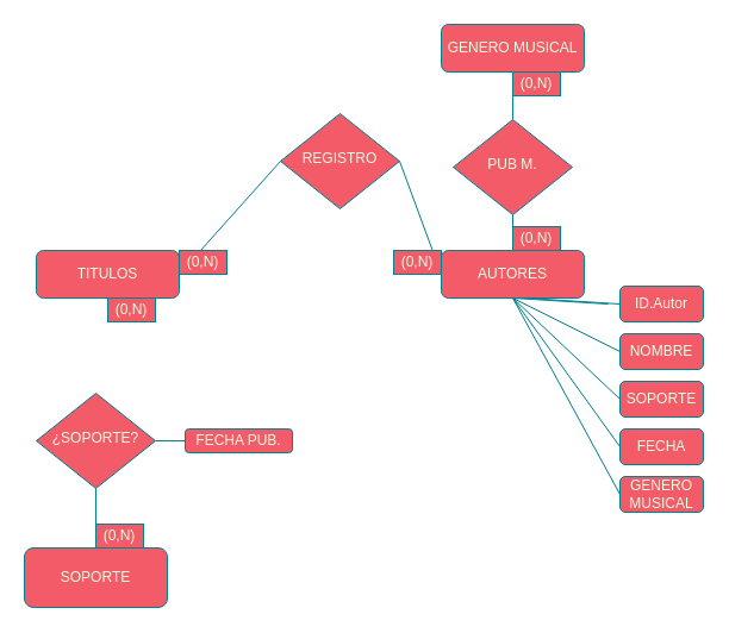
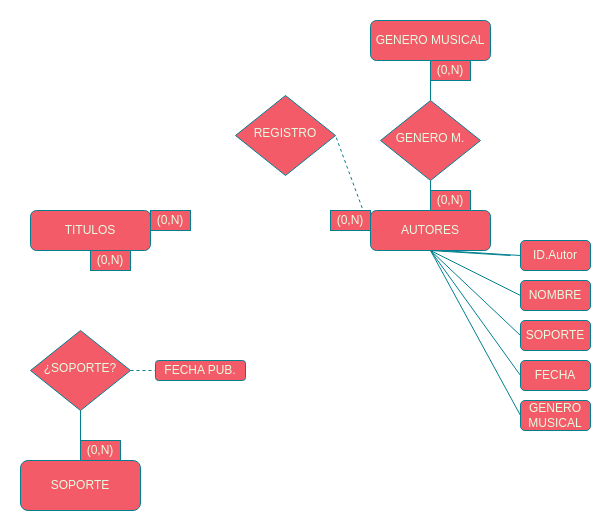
- <mxCell id="19" value="PUB M." style="rhombus;whiteSpace=wrap;html=1;shadow=0;fontFamily=Helvetica;fontSize=12;align=center;strokeWidth=1;spacing=6;spacingTop=-4;labelBackgroundColor=none;fillColor=#F45B69;strokeColor=#028090;fontColor=#E4FDE1;" parent="1" vertex="1"><mxGeometry x="380" y="100" width="100" height="80" as="geometry" /></mxCell>
+ <mxCell id="19" value="GENERO M." style="rhombus;whiteSpace=wrap;html=1;shadow=0;fontFamily=Helvetica;fontSize=12;align=center;strokeWidth=1;spacing=6;spacingTop=-4;labelBackgroundColor=none;fillColor=#F45B69;strokeColor=#028090;fontColor=#E4FDE1;" parent="1" vertex="1"><mxGeometry x="380" y="100" width="100" height="80" as="geometry" /></mxCell>
- <mxCell id="5" value="" style="endArrow=none;html=1;rounded=0;entryX=1;entryY=0.5;entryDx=0;entryDy=0;exitX=0;exitY=0.5;exitDx=0;exitDy=0;labelBackgroundColor=none;fontColor=default;strokeColor=#028090;" parent="1" source="3" target="2" edge="1"><mxGeometry width="50" height="50" relative="1" as="geometry"><mxPoint x="90" y="300" as="sourcePoint" /><mxPoint x="140" y="250" as="targetPoint" /></mxGeometry></mxCell>
- <mxCell id="6" value="" style="endArrow=none;html=1;rounded=0;entryX=1;entryY=0.5;entryDx=0;entryDy=0;exitX=0;exitY=0.5;exitDx=0;exitDy=0;labelBackgroundColor=none;fontColor=default;strokeColor=#028090;" parent="1" source="4" target="3" edge="1"><mxGeometry width="50" height="50" relative="1" as="geometry"><mxPoint x="80" y="420" as="sourcePoint" /><mxPoint x="130" y="370" as="targetPoint" /></mxGeometry></mxCell>
+ <mxCell id="6" value="" style="endArrow=none;html=1;rounded=0;entryX=1;entryY=0.5;entryDx=0;entryDy=0;exitX=0;exitY=0.5;exitDx=0;exitDy=0;labelBackgroundColor=none;fontColor=default;strokeColor=#028090;dashed=1;" parent="1" source="4" target="3" edge="1"><mxGeometry width="50" height="50" relative="1" as="geometry"><mxPoint x="80" y="420" as="sourcePoint" /><mxPoint x="130" y="370" as="targetPoint" /></mxGeometry></mxCell>
- <mxCell id="15" value="" style="endArrow=none;html=1;rounded=0;entryX=0;entryY=0.5;entryDx=0;entryDy=0;exitX=1;exitY=0.5;exitDx=0;exitDy=0;labelBackgroundColor=none;fontColor=default;strokeColor=#028090;" parent="1" source="10" target="14" edge="1"><mxGeometry width="50" height="50" relative="1" as="geometry"><mxPoint x="130" y="395" as="sourcePoint" /><mxPoint x="180" y="345" as="targetPoint" /></mxGeometry></mxCell>
+ <mxCell id="15" value="" style="endArrow=none;html=1;rounded=0;entryX=0;entryY=0.5;entryDx=0;entryDy=0;exitX=1;exitY=0.5;exitDx=0;exitDy=0;labelBackgroundColor=none;fontColor=default;strokeColor=#028090;dashed=1;" parent="1" source="10" target="14" edge="1"><mxGeometry width="50" height="50" relative="1" as="geometry"><mxPoint x="130" y="395" as="sourcePoint" /><mxPoint x="180" y="345" as="targetPoint" /></mxGeometry></mxCell>
